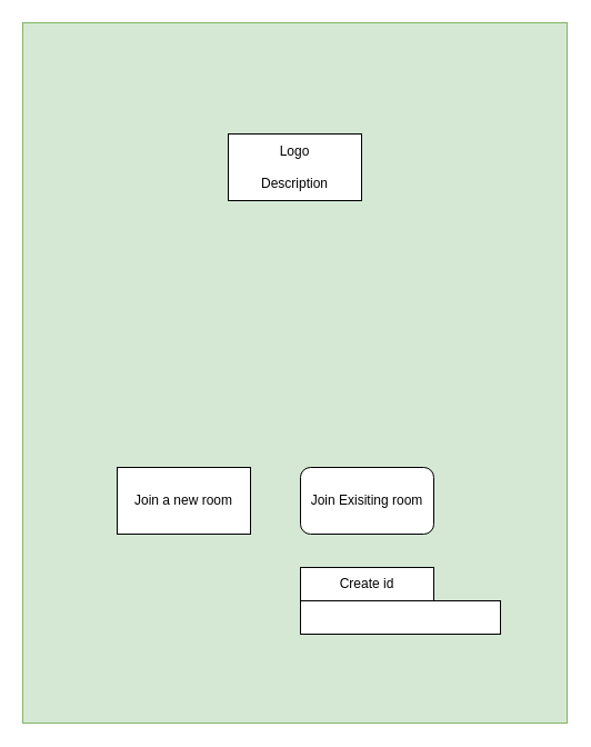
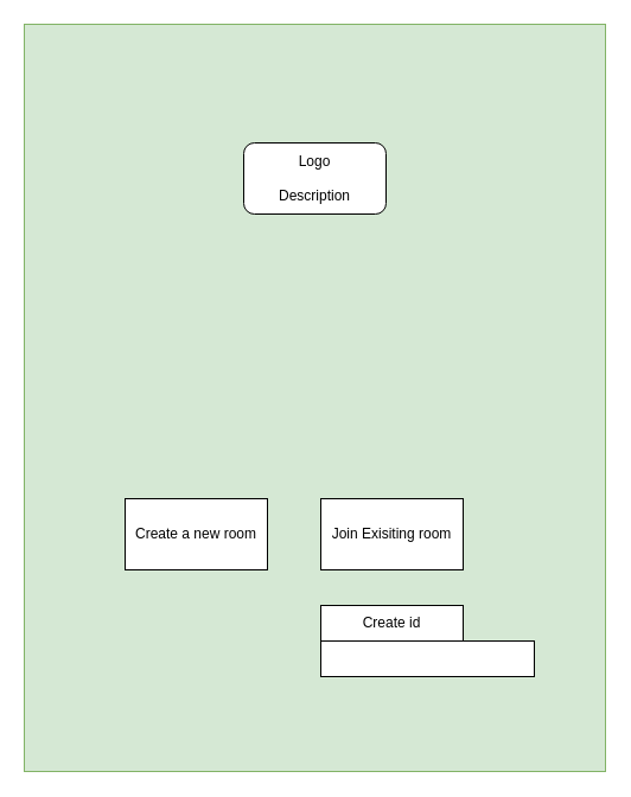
- <mxCell id="7" value="Logo&lt;br&gt;&lt;br&gt;Description" style="rounded=0;whiteSpace=wrap;html=1;" vertex="1" parent="1"><mxGeometry x="205" y="120" width="120" height="60" as="geometry" /></mxCell>
+ <mxCell id="7" value="Logo&lt;br&gt;&lt;br&gt;Description" style="whiteSpace=wrap;html=1;rounded=1;" vertex="1" parent="1"><mxGeometry x="205" y="120" width="120" height="60" as="geometry" /></mxCell>
- <mxCell id="3" value="Join a new room" style="rounded=0;whiteSpace=wrap;html=1;" vertex="1" parent="1"><mxGeometry x="105" y="420" width="120" height="60" as="geometry" /></mxCell>
+ <mxCell id="3" value="Create a new room" style="rounded=0;whiteSpace=wrap;html=1;" vertex="1" parent="1"><mxGeometry x="105" y="420" width="120" height="60" as="geometry" /></mxCell>
- <mxCell id="4" value="Join Exisiting room" style="whiteSpace=wrap;html=1;rounded=1;" vertex="1" parent="1"><mxGeometry x="270" y="420" width="120" height="60" as="geometry" /></mxCell>
+ <mxCell id="4" value="Join Exisiting room" style="rounded=0;whiteSpace=wrap;html=1;" vertex="1" parent="1"><mxGeometry x="270" y="420" width="120" height="60" as="geometry" /></mxCell>
